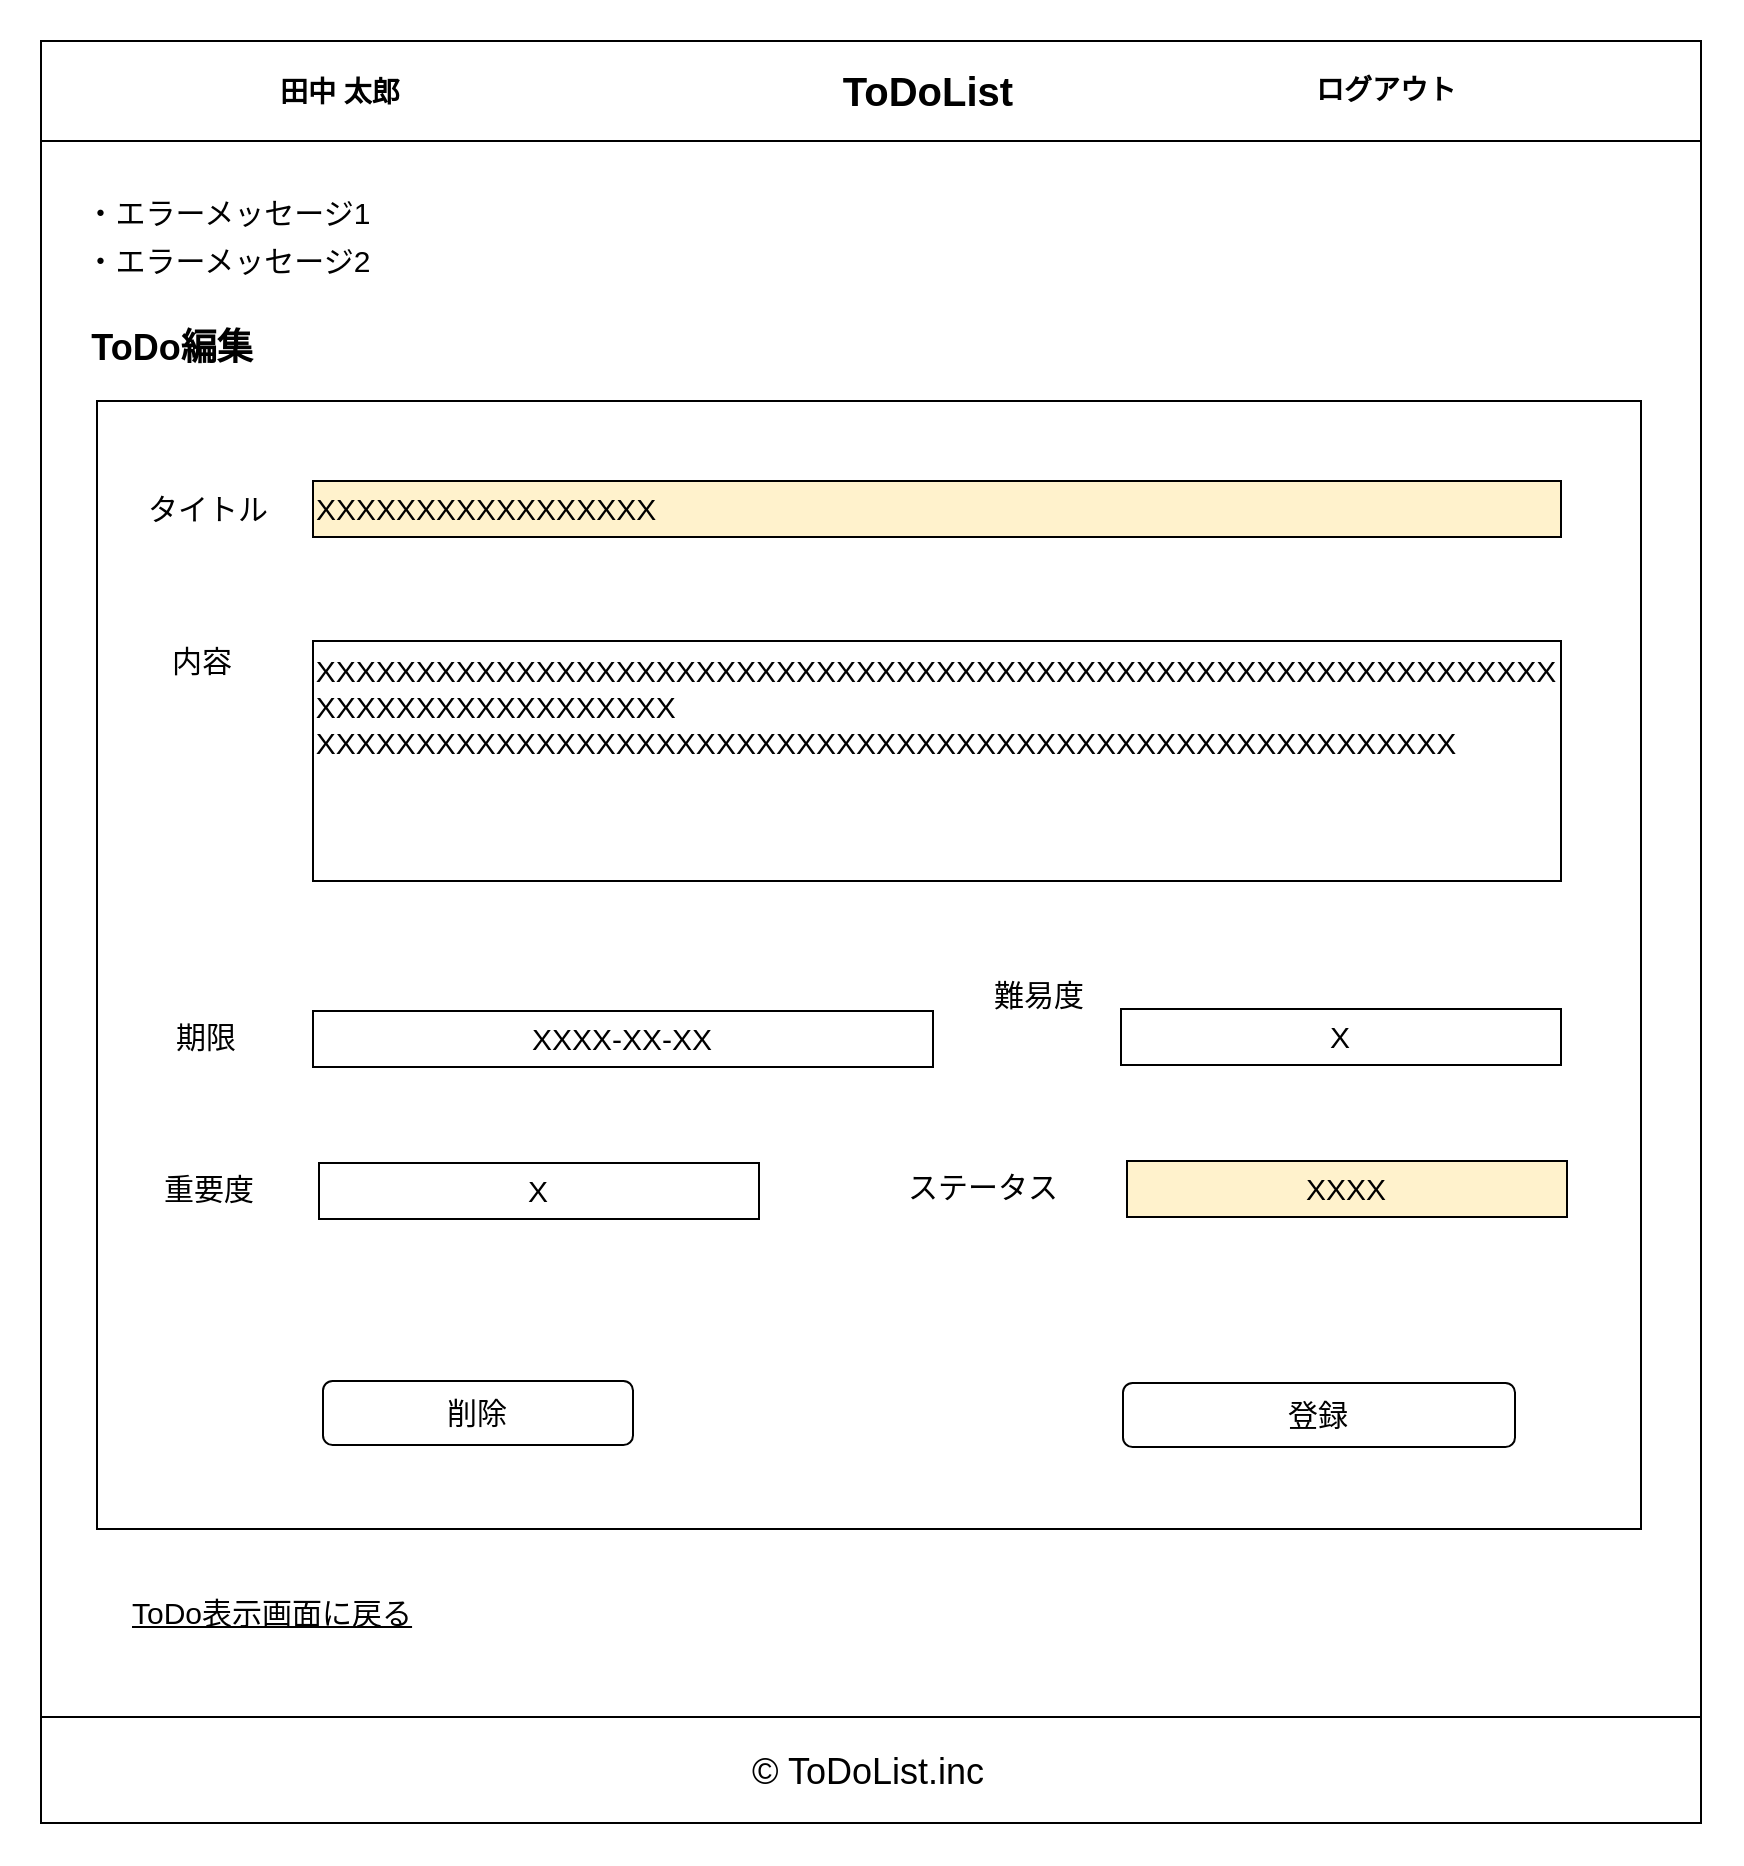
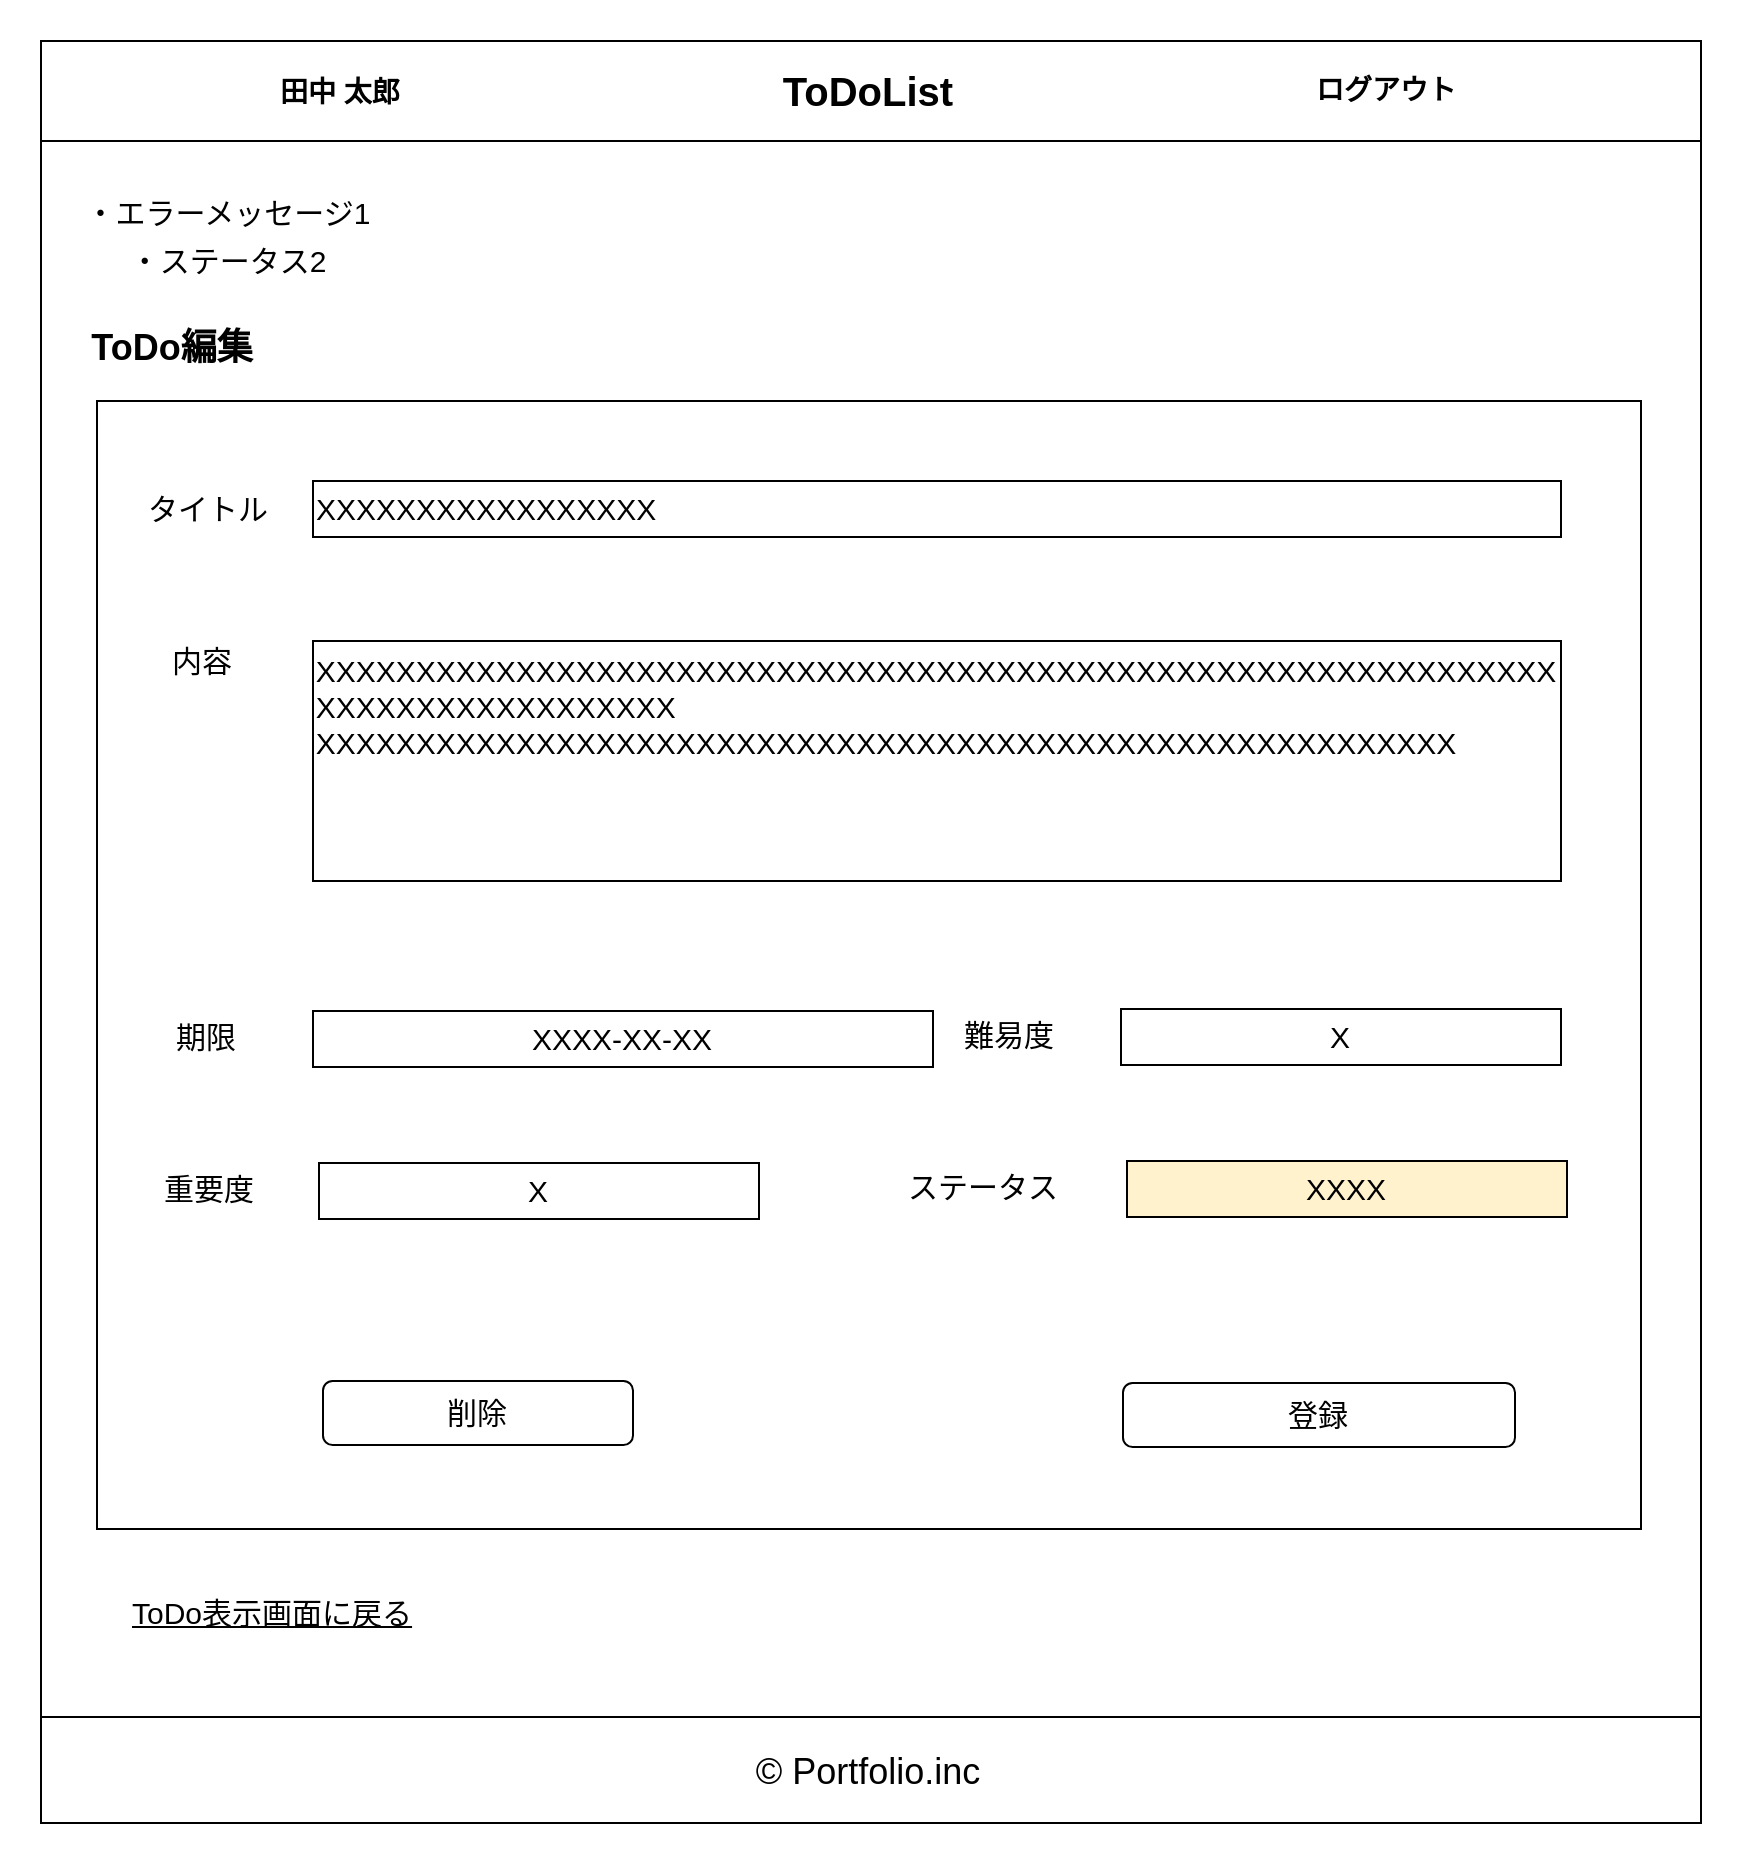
- <mxCell id="5" value="&lt;b&gt;&lt;font style=&quot;font-size: 20px&quot;&gt;ToDoList&lt;/font&gt;&lt;/b&gt;" style="text;html=1;strokeColor=none;fillColor=none;align=center;verticalAlign=middle;whiteSpace=wrap;rounded=0;strokeWidth=4;" parent="2" vertex="1"><mxGeometry x="364" y="10" width="160" height="30" as="geometry" /></mxCell>
+ <mxCell id="5" value="&lt;b&gt;&lt;font style=&quot;font-size: 20px&quot;&gt;ToDoList&lt;/font&gt;&lt;/b&gt;" style="text;html=1;strokeColor=none;fillColor=none;align=center;verticalAlign=middle;whiteSpace=wrap;rounded=0;strokeWidth=4;" parent="2" vertex="1"><mxGeometry x="334" y="10" width="160" height="30" as="geometry" /></mxCell>
- <mxCell id="20" value="・エラーメッセージ2" style="text;html=1;strokeColor=none;fillColor=none;align=center;verticalAlign=middle;whiteSpace=wrap;rounded=0;fontSize=15;" parent="2" vertex="1"><mxGeometry x="16" y="100" width="156" height="20" as="geometry" /></mxCell>
+ <mxCell id="20" value="・ステータス2" style="text;html=1;strokeColor=none;fillColor=none;align=center;verticalAlign=middle;whiteSpace=wrap;rounded=0;fontSize=15;" parent="2" vertex="1"><mxGeometry x="16" y="100" width="156" height="20" as="geometry" /></mxCell>
- <mxCell id="14" value="XXXXXXXXXXXXXXXXX" style="rounded=0;whiteSpace=wrap;html=1;fontSize=15;align=left;fillColor=#fff2cc;" parent="2" vertex="1"><mxGeometry x="136" y="220" width="624" height="28" as="geometry" /></mxCell>
+ <mxCell id="14" value="XXXXXXXXXXXXXXXXX" style="rounded=0;whiteSpace=wrap;html=1;fontSize=15;align=left;" parent="2" vertex="1"><mxGeometry x="136" y="220" width="624" height="28" as="geometry" /></mxCell>
- <mxCell id="22" value="難易度" style="text;html=1;strokeColor=none;fillColor=none;align=left;verticalAlign=middle;whiteSpace=wrap;rounded=0;fontSize=15;" vertex="1" parent="1"><mxGeometry x="495" y="487" width="50" height="20" as="geometry" /></mxCell>
+ <mxCell id="22" value="難易度" style="text;html=1;strokeColor=none;fillColor=none;align=left;verticalAlign=middle;whiteSpace=wrap;rounded=0;fontSize=15;" vertex="1" parent="1"><mxGeometry x="480" y="507" width="50" height="20" as="geometry" /></mxCell>
- <mxCell id="7" value="&lt;font style=&quot;font-size: 18px&quot;&gt;© ToDoList.inc&lt;/font&gt;" style="text;html=1;strokeColor=none;fillColor=none;align=center;verticalAlign=middle;whiteSpace=wrap;rounded=0;fontSize=20;" parent="2" vertex="1"><mxGeometry x="298" y="854.5" width="232" height="20" as="geometry" /></mxCell>
+ <mxCell id="7" value="&lt;font style=&quot;font-size: 18px&quot;&gt;© Portfolio.inc&lt;/font&gt;" style="text;html=1;strokeColor=none;fillColor=none;align=center;verticalAlign=middle;whiteSpace=wrap;rounded=0;fontSize=20;" parent="2" vertex="1"><mxGeometry x="298" y="854.5" width="232" height="20" as="geometry" /></mxCell>
